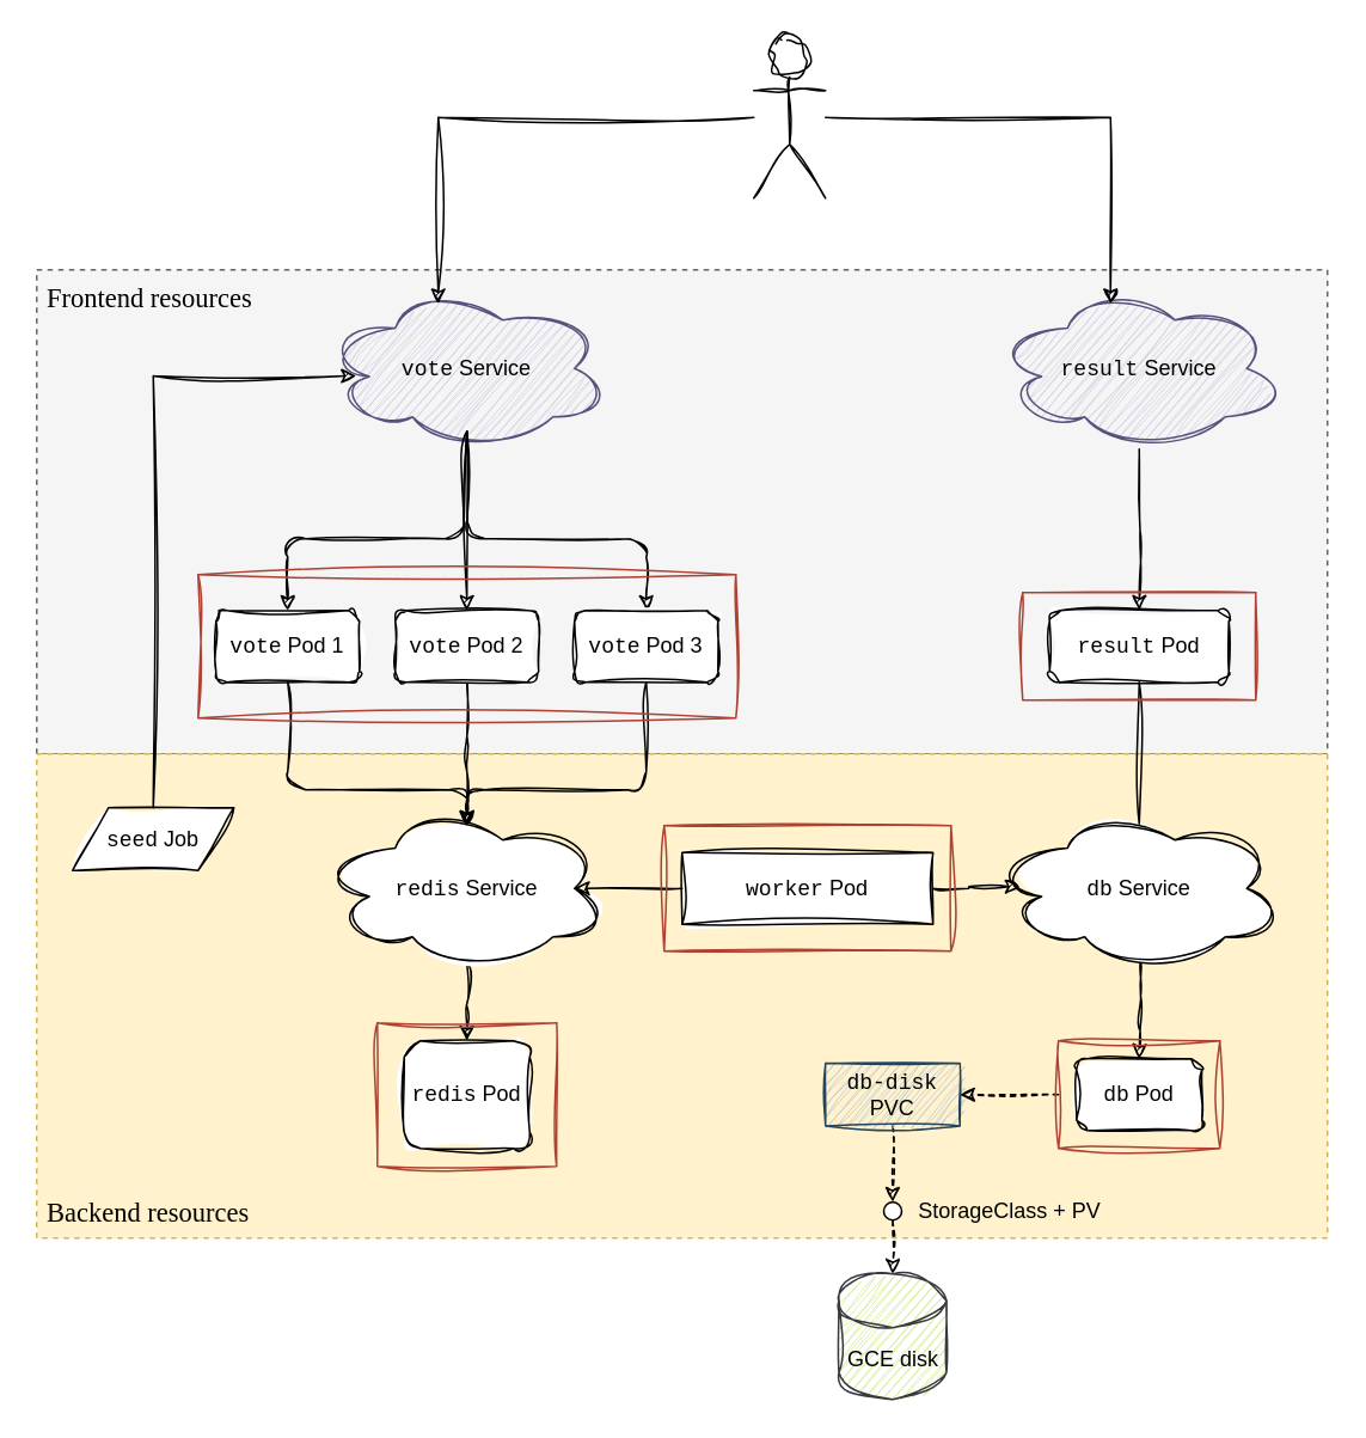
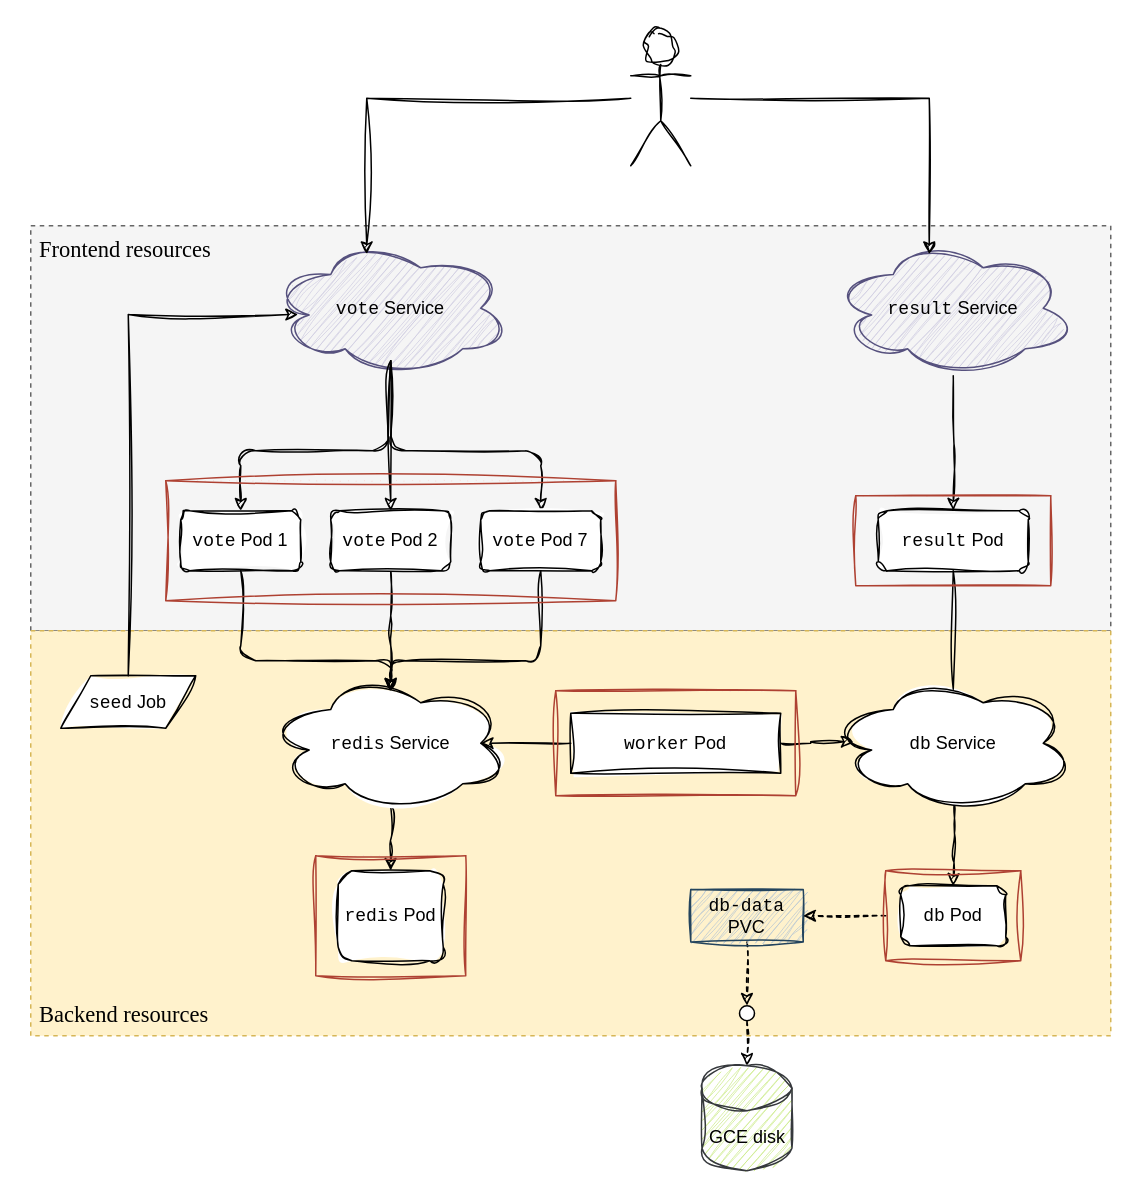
- <mxCell id="17" value="&lt;font face=&quot;Courier New&quot;&gt;vote&lt;/font&gt; Pod 3" style="rounded=1;whiteSpace=wrap;html=1;sketch=1;curveFitting=1;jiggle=2;" vertex="1" parent="1"><mxGeometry x="320" y="340" width="80" height="40" as="geometry" /></mxCell>
+ <mxCell id="17" value="&lt;font face=&quot;Courier New&quot;&gt;vote&lt;/font&gt; Pod 7" style="rounded=1;whiteSpace=wrap;html=1;sketch=1;curveFitting=1;jiggle=2;" vertex="1" parent="1"><mxGeometry x="320" y="340" width="80" height="40" as="geometry" /></mxCell>
- <mxCell id="32" value="&lt;font face=&quot;Courier New&quot;&gt;db-disk&lt;/font&gt; PVC" style="rounded=0;whiteSpace=wrap;html=1;sketch=1;hachureGap=4;jiggle=2;curveFitting=1;fillColor=#bac8d3;strokeColor=#23445d;" vertex="1" parent="1"><mxGeometry x="460" y="592.5" width="75" height="35" as="geometry" /></mxCell>
+ <mxCell id="32" value="&lt;font face=&quot;Courier New&quot;&gt;db-data&lt;/font&gt; PVC" style="rounded=0;whiteSpace=wrap;html=1;sketch=1;hachureGap=4;jiggle=2;curveFitting=1;fillColor=#bac8d3;strokeColor=#23445d;" vertex="1" parent="1"><mxGeometry x="460" y="592.5" width="75" height="35" as="geometry" /></mxCell>
- <mxCell id="45" value="StorageClass + PV" style="text;html=1;align=center;verticalAlign=middle;whiteSpace=wrap;rounded=0;" vertex="1" parent="1"><mxGeometry x="502.5" y="660" width="120" height="30" as="geometry" /></mxCell>
